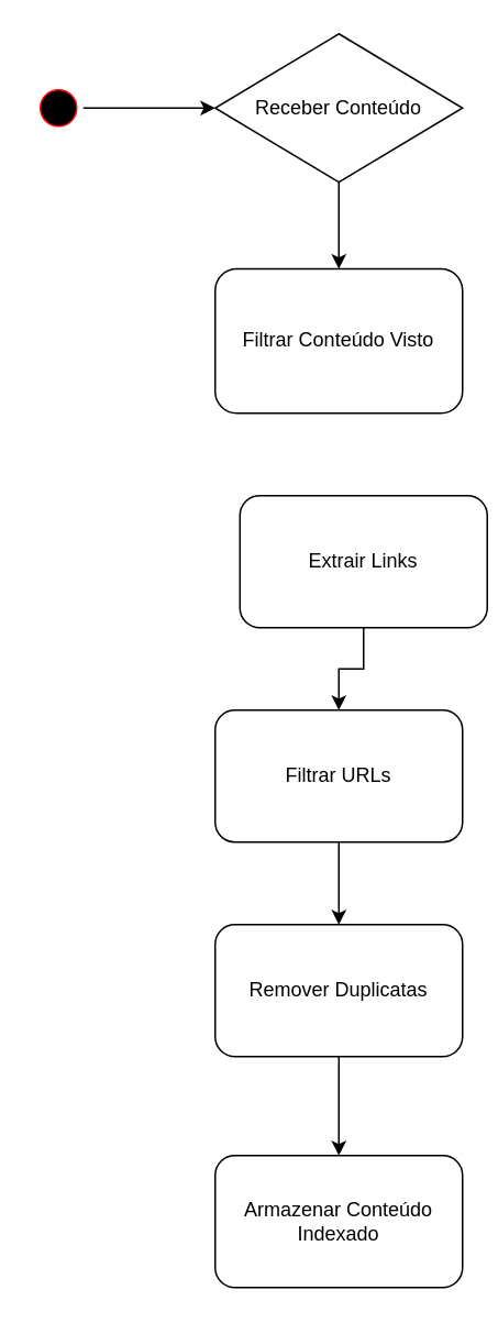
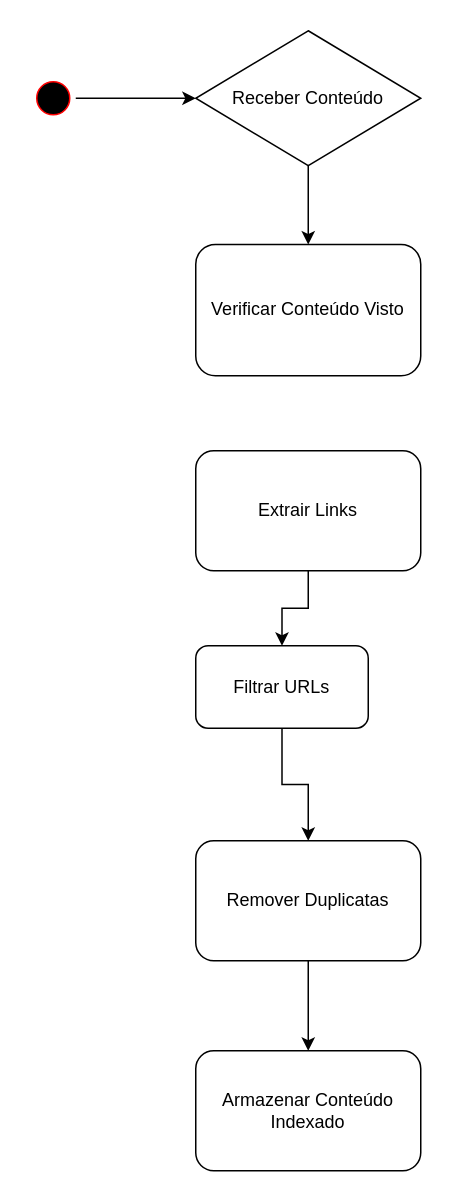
- <mxCell id="2" value="Filtrar Conteúdo Visto" style="rounded=1;whiteSpace=wrap;html=1;" vertex="1" parent="1"><mxGeometry x="130" y="162.5" width="150" height="87.5" as="geometry" /></mxCell>
+ <mxCell id="2" value="Verificar Conteúdo Visto" style="rounded=1;whiteSpace=wrap;html=1;" vertex="1" parent="1"><mxGeometry x="130" y="162.5" width="150" height="87.5" as="geometry" /></mxCell>
- <mxCell id="4" value="Extrair Links" style="rounded=1;whiteSpace=wrap;html=1;" vertex="1" parent="1"><mxGeometry x="145" y="300" width="150" height="80" as="geometry" /></mxCell>
+ <mxCell id="4" value="Extrair Links" style="rounded=1;whiteSpace=wrap;html=1;" vertex="1" parent="1"><mxGeometry x="130" y="300" width="150" height="80" as="geometry" /></mxCell>
- <mxCell id="10" value="Filtrar URLs" style="rounded=1;whiteSpace=wrap;html=1;" vertex="1" parent="1"><mxGeometry x="130" y="430" width="150" height="80" as="geometry" /></mxCell>
+ <mxCell id="10" value="Filtrar URLs" style="rounded=1;whiteSpace=wrap;html=1;" vertex="1" parent="1"><mxGeometry x="130" y="430" width="115" height="55" as="geometry" /></mxCell>
